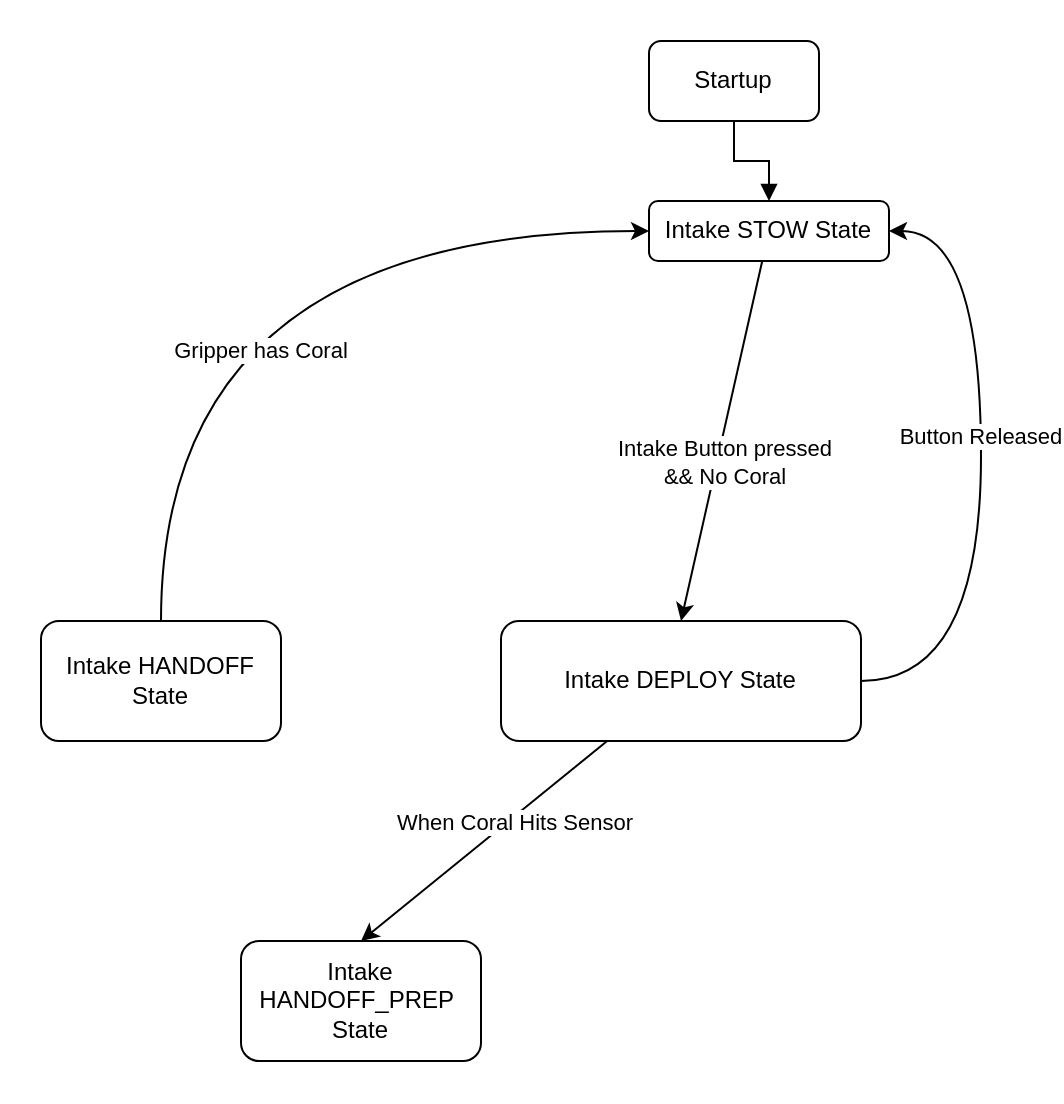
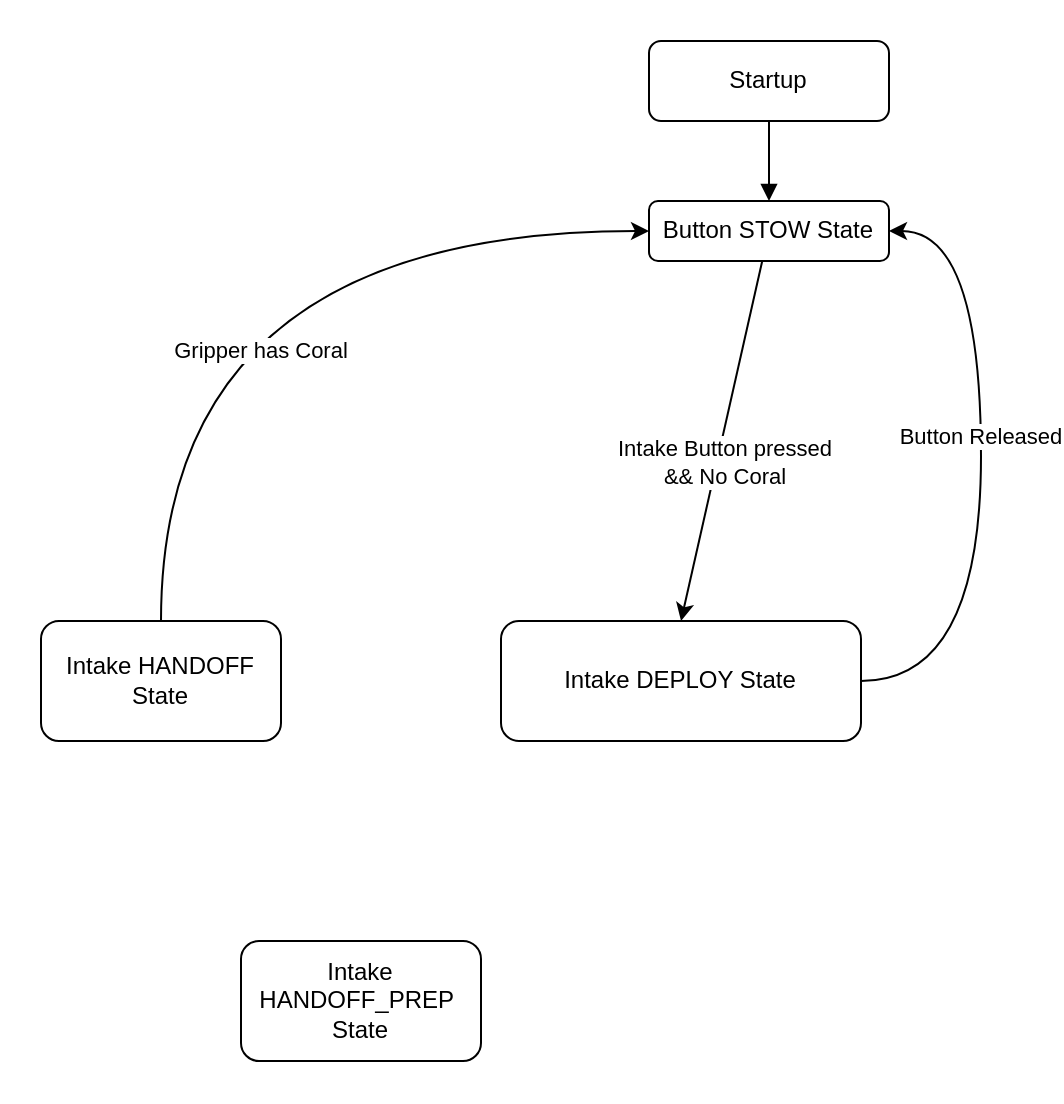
- <mxCell id="6" value="Startup" style="whiteSpace=wrap;html=1;rounded=1;" parent="1" vertex="1"><mxGeometry x="324" y="20" width="85" height="40" as="geometry" /></mxCell>
+ <mxCell id="6" value="Startup" style="whiteSpace=wrap;html=1;rounded=1;" parent="1" vertex="1"><mxGeometry x="324" y="20" width="120" height="40" as="geometry" /></mxCell>
- <mxCell id="5" value="Intake STOW State" style="rounded=1;whiteSpace=wrap;html=1;" parent="1" vertex="1"><mxGeometry x="324" y="100" width="120" height="30" as="geometry" /></mxCell>
+ <mxCell id="5" value="Button STOW State" style="rounded=1;whiteSpace=wrap;html=1;" parent="1" vertex="1"><mxGeometry x="324" y="100" width="120" height="30" as="geometry" /></mxCell>
- <mxCell id="7" value="" style="rounded=0;orthogonalLoop=1;jettySize=auto;html=1;entryX=0.5;entryY=0;entryDx=0;entryDy=0;" parent="1" source="11" target="12" edge="1"><mxGeometry relative="1" as="geometry"><mxPoint x="235" y="430" as="targetPoint" /></mxGeometry></mxCell>
- <mxCell id="8" value="When Coral Hits Sensor" style="edgeLabel;html=1;align=center;verticalAlign=middle;resizable=0;points=[];" parent="7" vertex="1" connectable="0"><mxGeometry x="-0.22" y="2" relative="1" as="geometry"><mxPoint as="offset" /></mxGeometry></mxCell>
